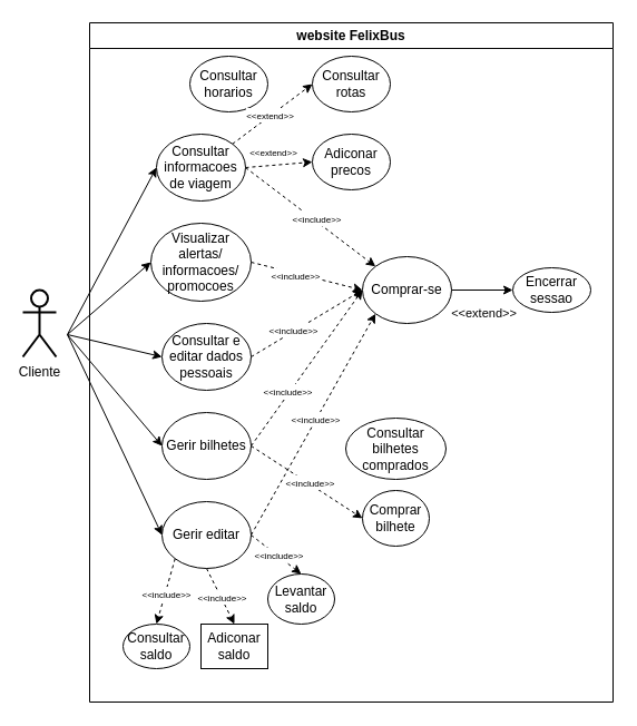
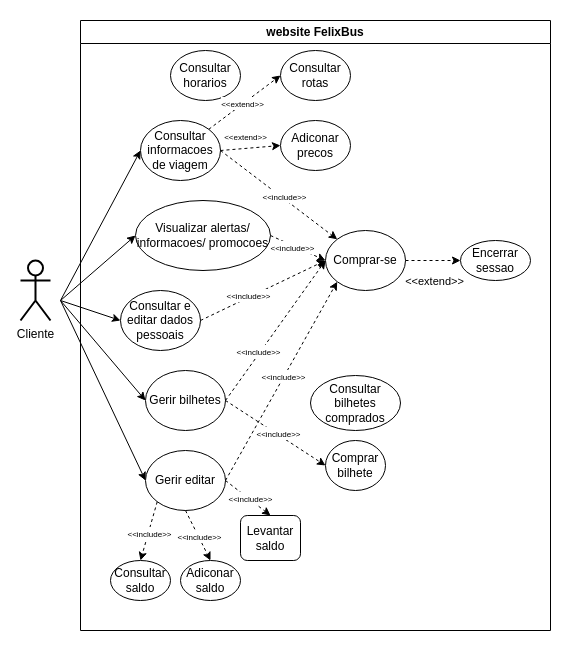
- <mxCell id="5" value="Visualizar alertas/ informacoes/ promocoes" style="ellipse;whiteSpace=wrap;html=1;" parent="3" vertex="1"><mxGeometry x="55" y="180" width="90" height="70" as="geometry" /></mxCell>
+ <mxCell id="5" value="Visualizar alertas/ informacoes/ promocoes" style="ellipse;whiteSpace=wrap;html=1;" parent="3" vertex="1"><mxGeometry x="55" y="180" width="135" height="70" as="geometry" /></mxCell>
- <mxCell id="21" value="" style="endArrow=classic;html=1;rounded=0;exitX=1;exitY=0.5;exitDx=0;exitDy=0;entryX=0;entryY=0.5;entryDx=0;entryDy=0;dashed=0;" parent="3" source="9" target="10" edge="1"><mxGeometry width="50" height="50" relative="1" as="geometry"><mxPoint x="320" y="350" as="sourcePoint" /><mxPoint x="370" y="300" as="targetPoint" /></mxGeometry></mxCell>
+ <mxCell id="21" value="" style="endArrow=classic;html=1;rounded=0;exitX=1;exitY=0.5;exitDx=0;exitDy=0;entryX=0;entryY=0.5;entryDx=0;entryDy=0;dashed=1;" parent="3" source="9" target="10" edge="1"><mxGeometry width="50" height="50" relative="1" as="geometry"><mxPoint x="320" y="350" as="sourcePoint" /><mxPoint x="370" y="300" as="targetPoint" /></mxGeometry></mxCell>
- <mxCell id="6" value="Consultar e editar dados pessoais" style="ellipse;whiteSpace=wrap;html=1;" parent="3" vertex="1"><mxGeometry x="65" y="270" width="80" height="60" as="geometry" /></mxCell>
+ <mxCell id="6" value="Consultar e editar dados pessoais" style="ellipse;whiteSpace=wrap;html=1;" parent="3" vertex="1"><mxGeometry x="40" y="270" width="80" height="60" as="geometry" /></mxCell>
- <mxCell id="30" value="Levantar saldo" style="ellipse;whiteSpace=wrap;html=1;" parent="3" vertex="1"><mxGeometry x="160" y="495" width="60" height="45" as="geometry" /></mxCell>
+ <mxCell id="30" value="Levantar saldo" style="whiteSpace=wrap;html=1;rounded=1;" parent="3" vertex="1"><mxGeometry x="160" y="495" width="60" height="45" as="geometry" /></mxCell>
- <mxCell id="31" value="Adiconar saldo" style="whiteSpace=wrap;html=1;rounded=0;" parent="3" vertex="1"><mxGeometry x="100" y="540" width="60" height="40" as="geometry" /></mxCell>
+ <mxCell id="31" value="Adiconar saldo" style="ellipse;whiteSpace=wrap;html=1;" parent="3" vertex="1"><mxGeometry x="100" y="540" width="60" height="40" as="geometry" /></mxCell>
